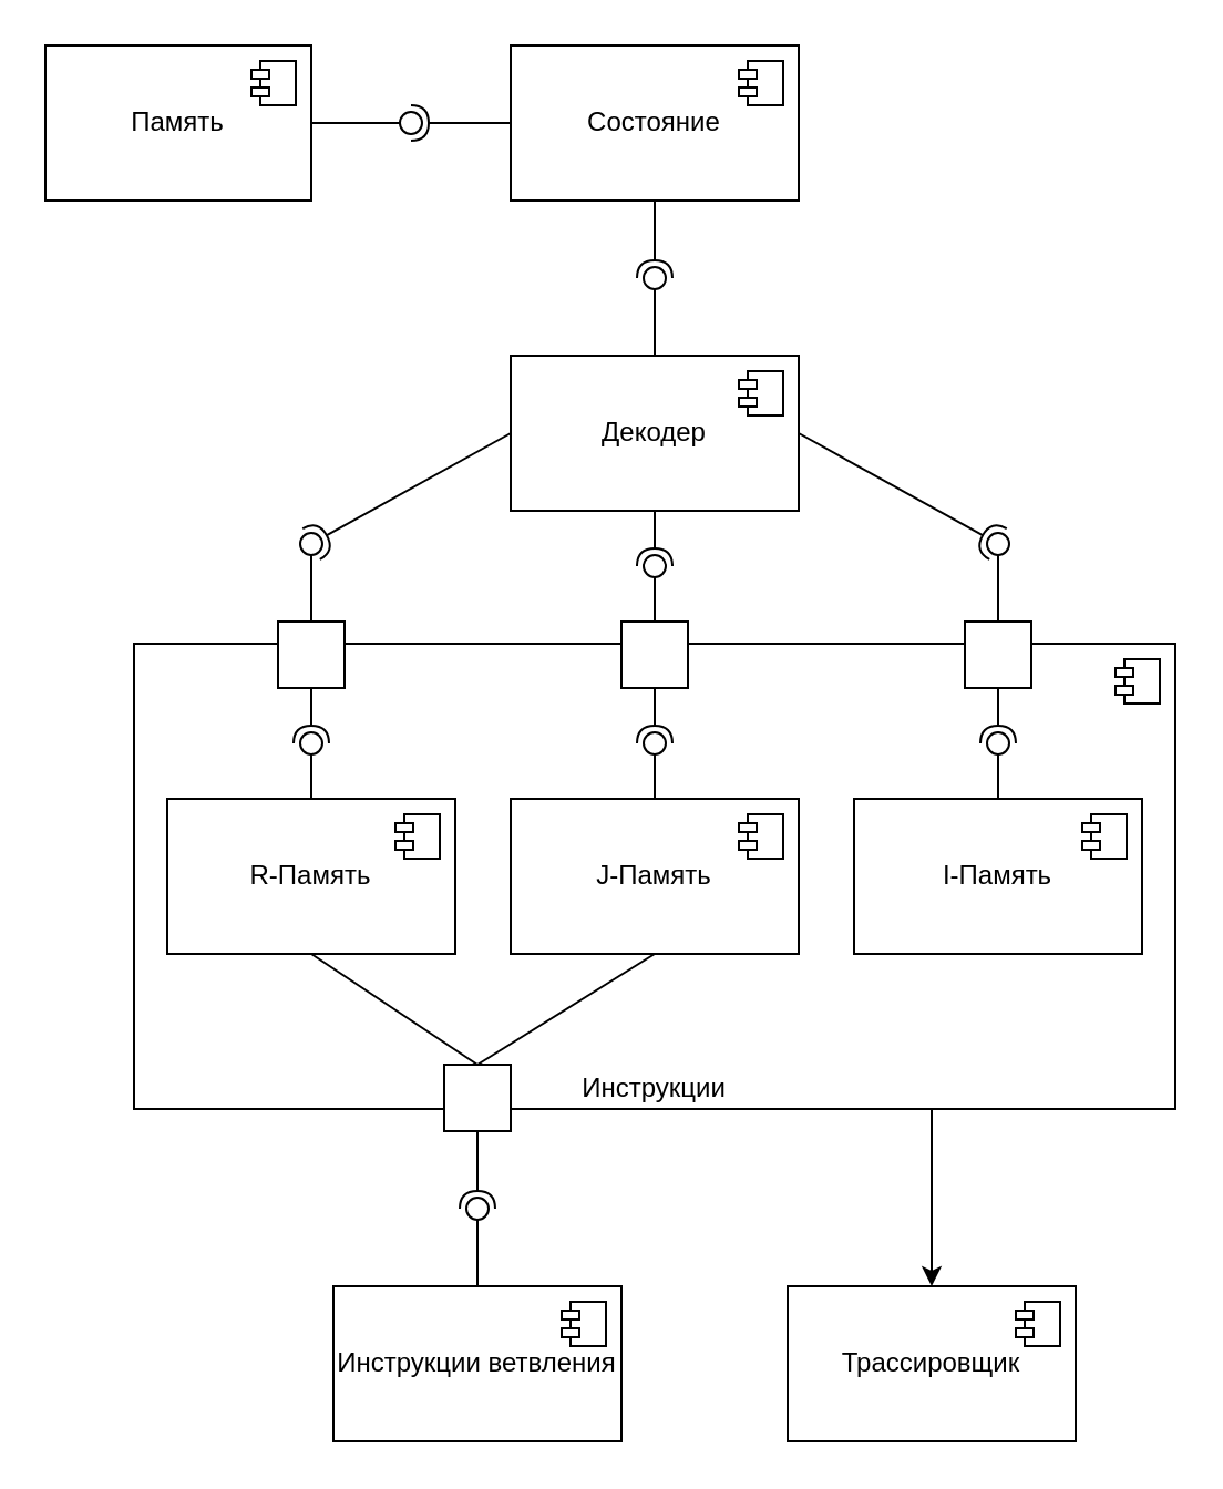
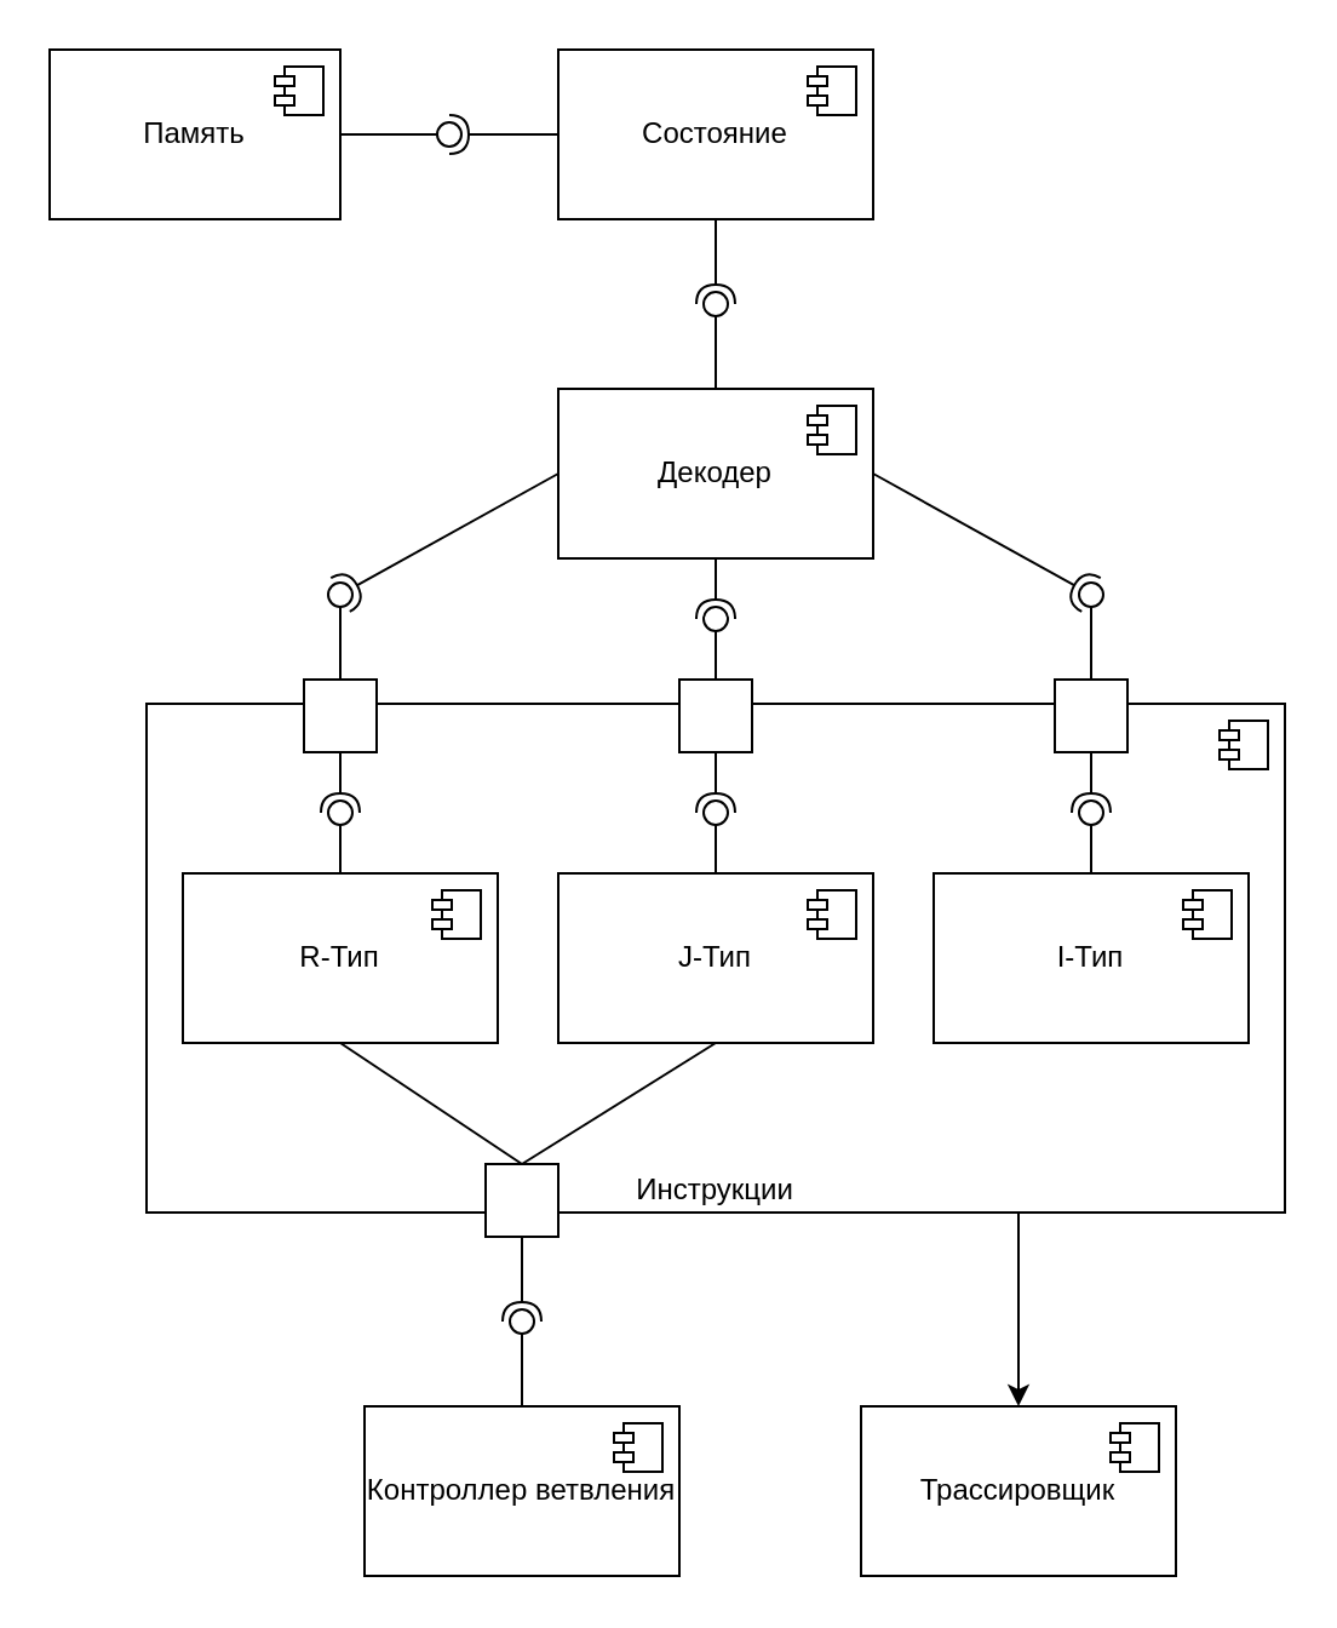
- <mxCell id="22" value="R-Память" style="html=1;dropTarget=0;whiteSpace=wrap;" vertex="1" parent="1"><mxGeometry x="75" y="360" width="130" height="70" as="geometry" /></mxCell>
+ <mxCell id="22" value="R-Тип" style="html=1;dropTarget=0;whiteSpace=wrap;" vertex="1" parent="1"><mxGeometry x="75" y="360" width="130" height="70" as="geometry" /></mxCell>
- <mxCell id="25" value="J-Память" style="html=1;dropTarget=0;whiteSpace=wrap;" vertex="1" parent="1"><mxGeometry x="230" y="360" width="130" height="70" as="geometry" /></mxCell>
+ <mxCell id="25" value="J-Тип" style="html=1;dropTarget=0;whiteSpace=wrap;" vertex="1" parent="1"><mxGeometry x="230" y="360" width="130" height="70" as="geometry" /></mxCell>
- <mxCell id="27" value="I-Память" style="html=1;dropTarget=0;whiteSpace=wrap;" vertex="1" parent="1"><mxGeometry x="385" y="360" width="130" height="70" as="geometry" /></mxCell>
+ <mxCell id="27" value="I-Тип" style="html=1;dropTarget=0;whiteSpace=wrap;" vertex="1" parent="1"><mxGeometry x="385" y="360" width="130" height="70" as="geometry" /></mxCell>
- <mxCell id="49" value="Инструкции ветвления" style="html=1;dropTarget=0;whiteSpace=wrap;" vertex="1" parent="1"><mxGeometry x="150" y="580" width="130" height="70" as="geometry" /></mxCell>
+ <mxCell id="49" value="Контроллер ветвления" style="html=1;dropTarget=0;whiteSpace=wrap;" vertex="1" parent="1"><mxGeometry x="150" y="580" width="130" height="70" as="geometry" /></mxCell>
